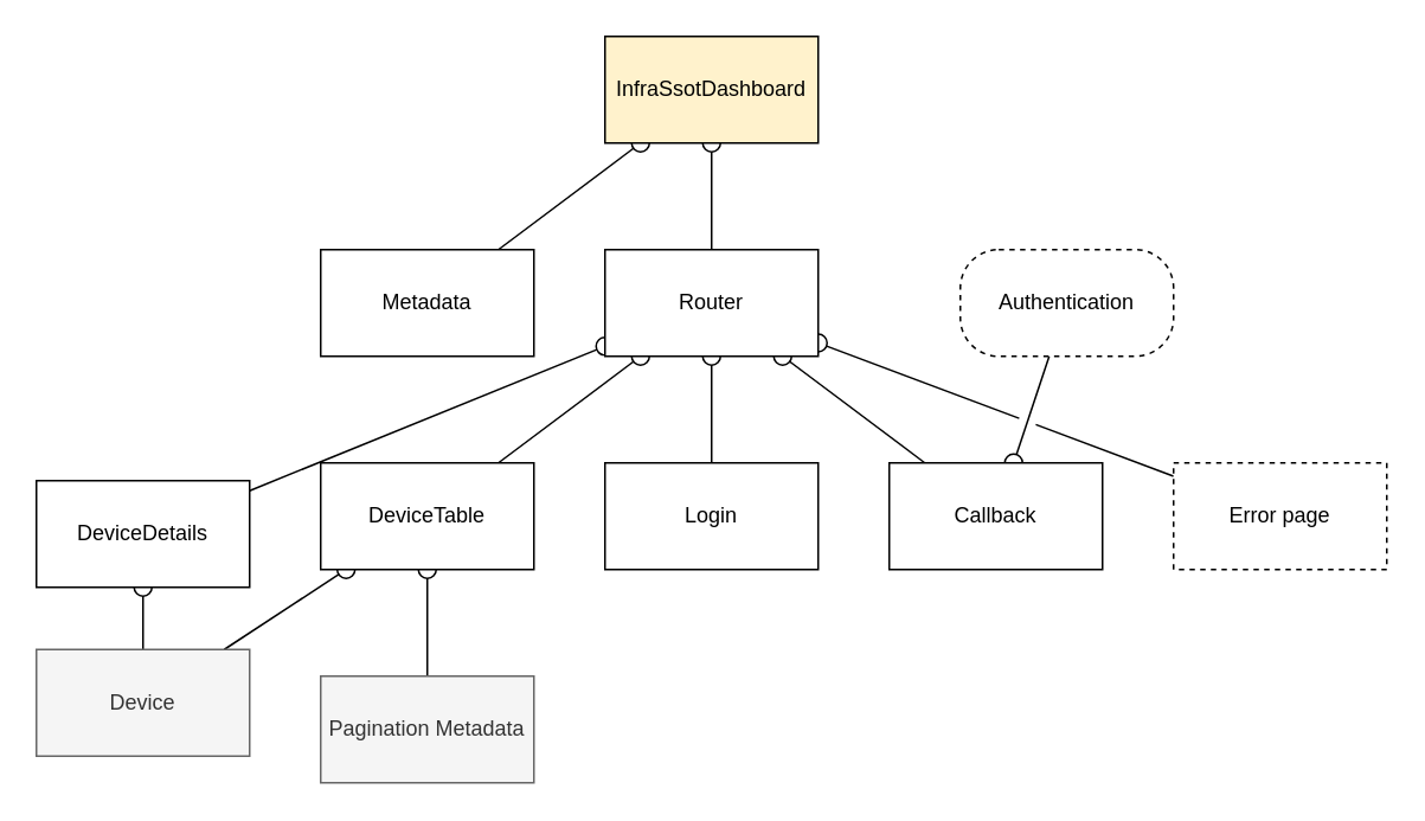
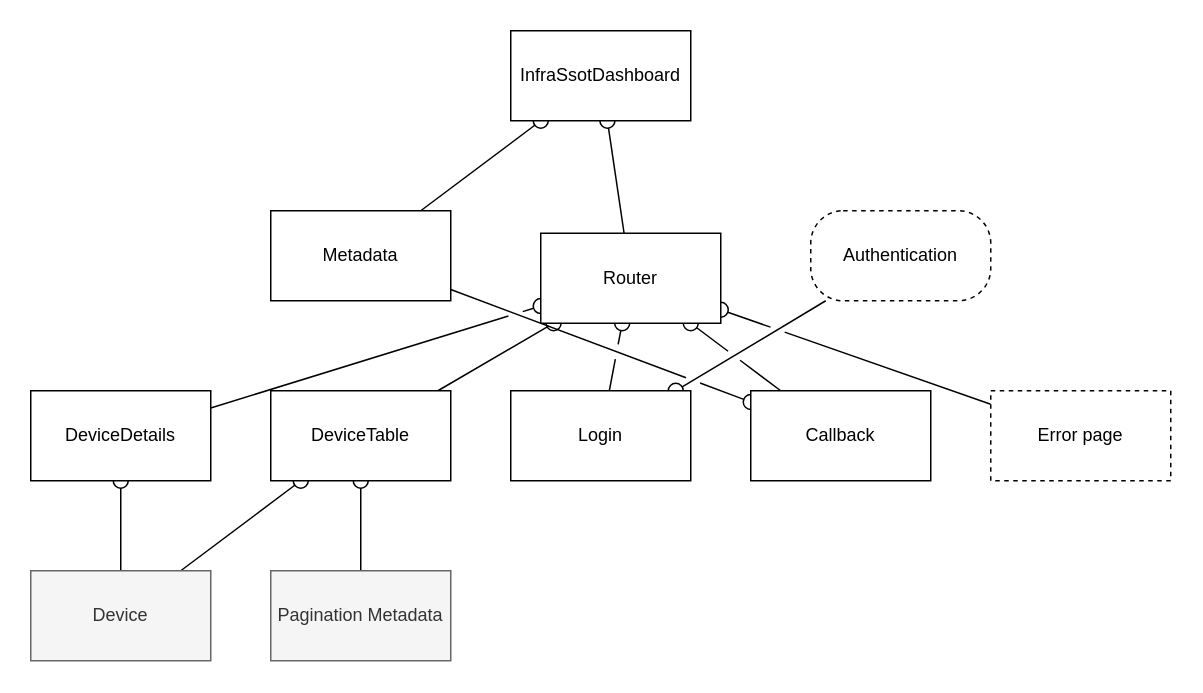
- <mxCell id="14" value="InfraSsotDashboard" style="rounded=0;whiteSpace=wrap;html=1;fillColor=#fff2cc;" parent="1" vertex="1"><mxGeometry x="340" y="20" width="120" height="60" as="geometry" /></mxCell>
+ <mxCell id="14" value="InfraSsotDashboard" style="rounded=0;whiteSpace=wrap;html=1;" parent="1" vertex="1"><mxGeometry x="340" y="20" width="120" height="60" as="geometry" /></mxCell>
- <mxCell id="16" value="Router" style="whiteSpace=wrap;html=1;rounded=0;" parent="1" vertex="1"><mxGeometry x="340" y="140" width="120" height="60" as="geometry" /></mxCell>
+ <mxCell id="16" value="Router" style="whiteSpace=wrap;html=1;rounded=0;" parent="1" vertex="1"><mxGeometry x="360" y="155" width="120" height="60" as="geometry" /></mxCell>
- <mxCell id="3" value="" style="rounded=0;orthogonalLoop=1;jettySize=auto;html=1;endArrow=none;endFill=0;startArrow=oval;startFill=0;startSize=10;jumpStyle=gap;jumpSize=10;" parent="1" source="20" target="24" edge="1"><mxGeometry relative="1" as="geometry" /></mxCell>
+ <mxCell id="3" value="" style="rounded=0;orthogonalLoop=1;jettySize=auto;html=1;endArrow=none;endFill=0;startArrow=oval;startFill=0;startSize=10;jumpStyle=gap;jumpSize=10;" parent="1" source="20" target="15" edge="1"><mxGeometry relative="1" as="geometry" /></mxCell>
+ <mxCell id="2" style="rounded=0;orthogonalLoop=1;jettySize=auto;html=1;endArrow=none;endFill=0;startSize=10;startArrow=oval;startFill=0;jumpStyle=gap;jumpSize=10;" parent="1" source="19" target="24" edge="1"><mxGeometry relative="1" as="geometry" /></mxCell>
- <mxCell id="17" value="DeviceDetails" style="whiteSpace=wrap;html=1;rounded=0;" parent="1" vertex="1"><mxGeometry x="20" y="270" width="120" height="60" as="geometry" /></mxCell>
+ <mxCell id="17" value="DeviceDetails" style="whiteSpace=wrap;html=1;rounded=0;" parent="1" vertex="1"><mxGeometry x="20" y="260" width="120" height="60" as="geometry" /></mxCell>
- <mxCell id="22" value="Device" style="whiteSpace=wrap;html=1;rounded=0;fillColor=#f5f5f5;fontColor=#333333;strokeColor=#666666;" parent="1" vertex="1"><mxGeometry x="20" y="365" width="120" height="60" as="geometry" /></mxCell>
+ <mxCell id="22" value="Device" style="whiteSpace=wrap;html=1;rounded=0;fillColor=#f5f5f5;fontColor=#333333;strokeColor=#666666;" parent="1" vertex="1"><mxGeometry x="20" y="380" width="120" height="60" as="geometry" /></mxCell>
